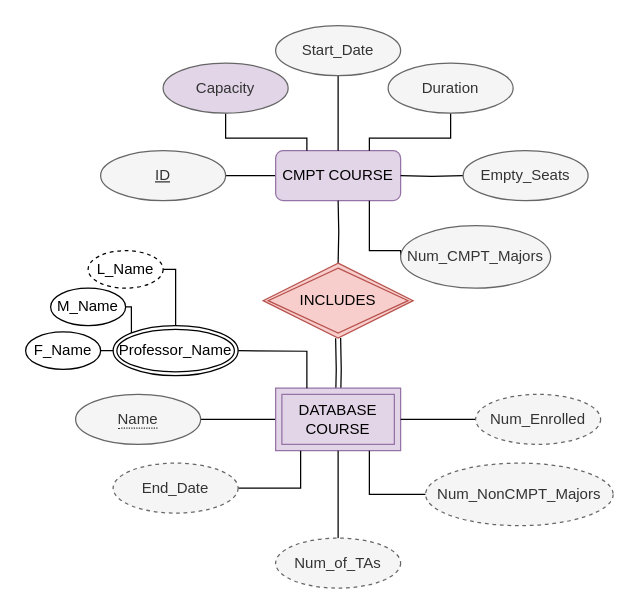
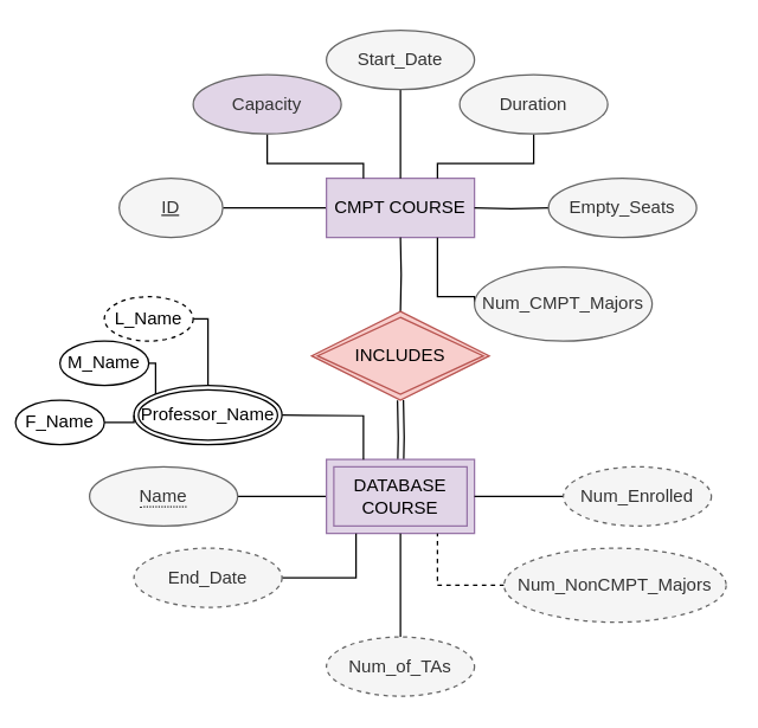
- <mxCell id="3" value="ID" style="ellipse;whiteSpace=wrap;html=1;align=center;fontStyle=4;fillColor=#f5f5f5;strokeColor=#666666;fontColor=#333333;" parent="1" vertex="1"><mxGeometry x="80" y="120" width="100" height="40" as="geometry" /></mxCell>
+ <mxCell id="3" value="ID" style="ellipse;whiteSpace=wrap;html=1;align=center;fontStyle=4;fillColor=#f5f5f5;strokeColor=#666666;fontColor=#333333;" parent="1" vertex="1"><mxGeometry x="80" y="120" width="70" height="40" as="geometry" /></mxCell>
- <mxCell id="5" value="CMPT COURSE" style="whiteSpace=wrap;html=1;align=center;fillColor=#e1d5e7;strokeColor=#9673a6;rounded=1;" parent="1" vertex="1"><mxGeometry x="220" y="120" width="100" height="40" as="geometry" /></mxCell>
+ <mxCell id="5" value="CMPT COURSE" style="whiteSpace=wrap;html=1;align=center;fillColor=#e1d5e7;strokeColor=#9673a6;" parent="1" vertex="1"><mxGeometry x="220" y="120" width="100" height="40" as="geometry" /></mxCell>
- <mxCell id="32" value="F_Name" style="ellipse;whiteSpace=wrap;html=1;align=center;" vertex="1" parent="1"><mxGeometry x="20" y="265" width="60" height="30" as="geometry" /></mxCell>
+ <mxCell id="32" value="F_Name" style="ellipse;whiteSpace=wrap;html=1;align=center;" vertex="1" parent="1"><mxGeometry x="10" y="270" width="60" height="30" as="geometry" /></mxCell>
- <mxCell id="23" style="edgeStyle=orthogonalEdgeStyle;rounded=0;orthogonalLoop=1;jettySize=auto;html=1;entryX=0.75;entryY=1;entryDx=0;entryDy=0;endArrow=none;endFill=0;" parent="1" source="24" target="14" edge="1"><mxGeometry relative="1" as="geometry" /></mxCell>
+ <mxCell id="23" style="edgeStyle=orthogonalEdgeStyle;rounded=0;orthogonalLoop=1;jettySize=auto;html=1;entryX=0.75;entryY=1;entryDx=0;entryDy=0;endArrow=none;endFill=0;dashed=1;" parent="1" source="24" target="14" edge="1"><mxGeometry relative="1" as="geometry" /></mxCell>
